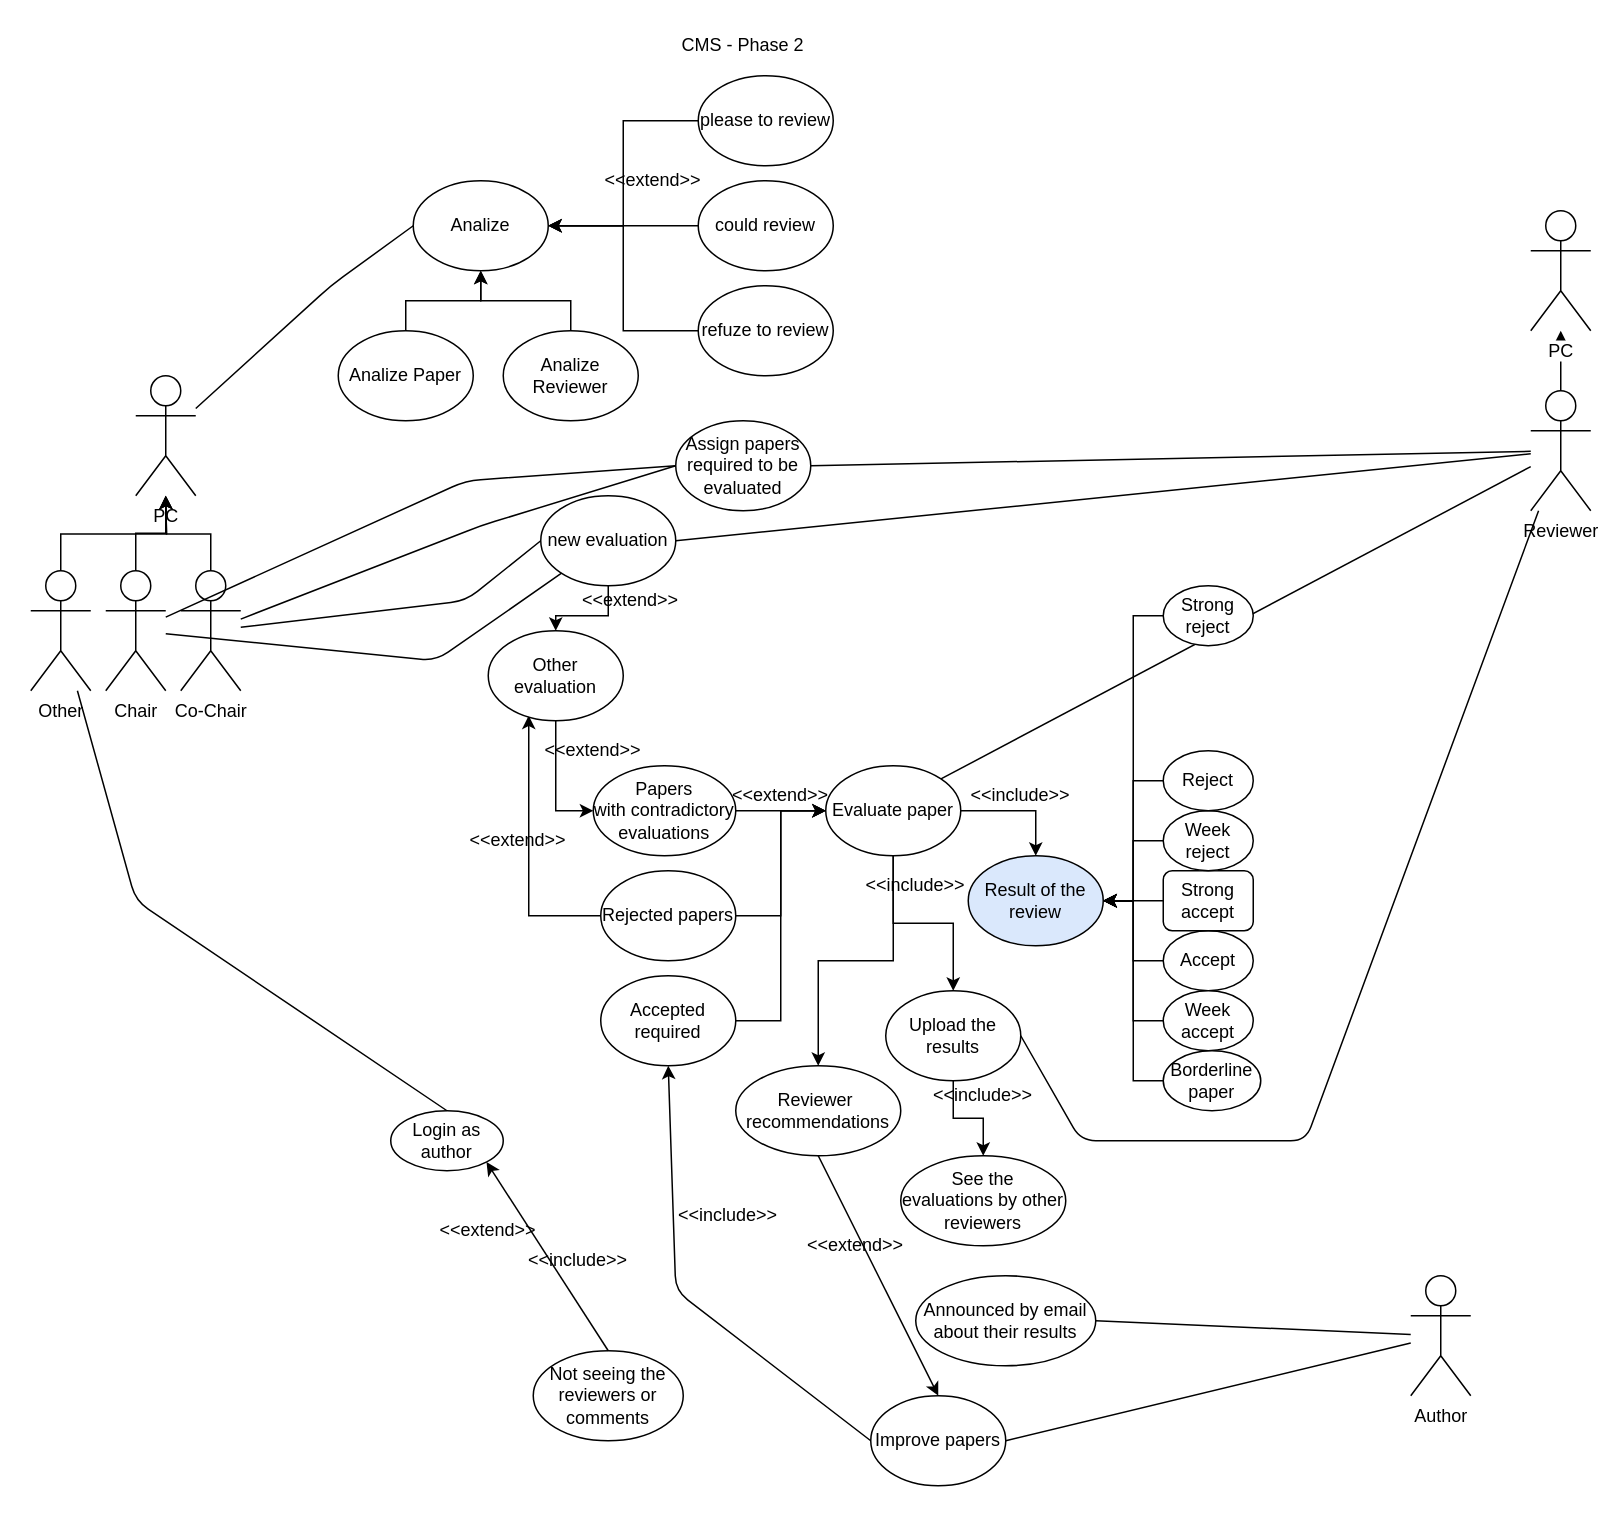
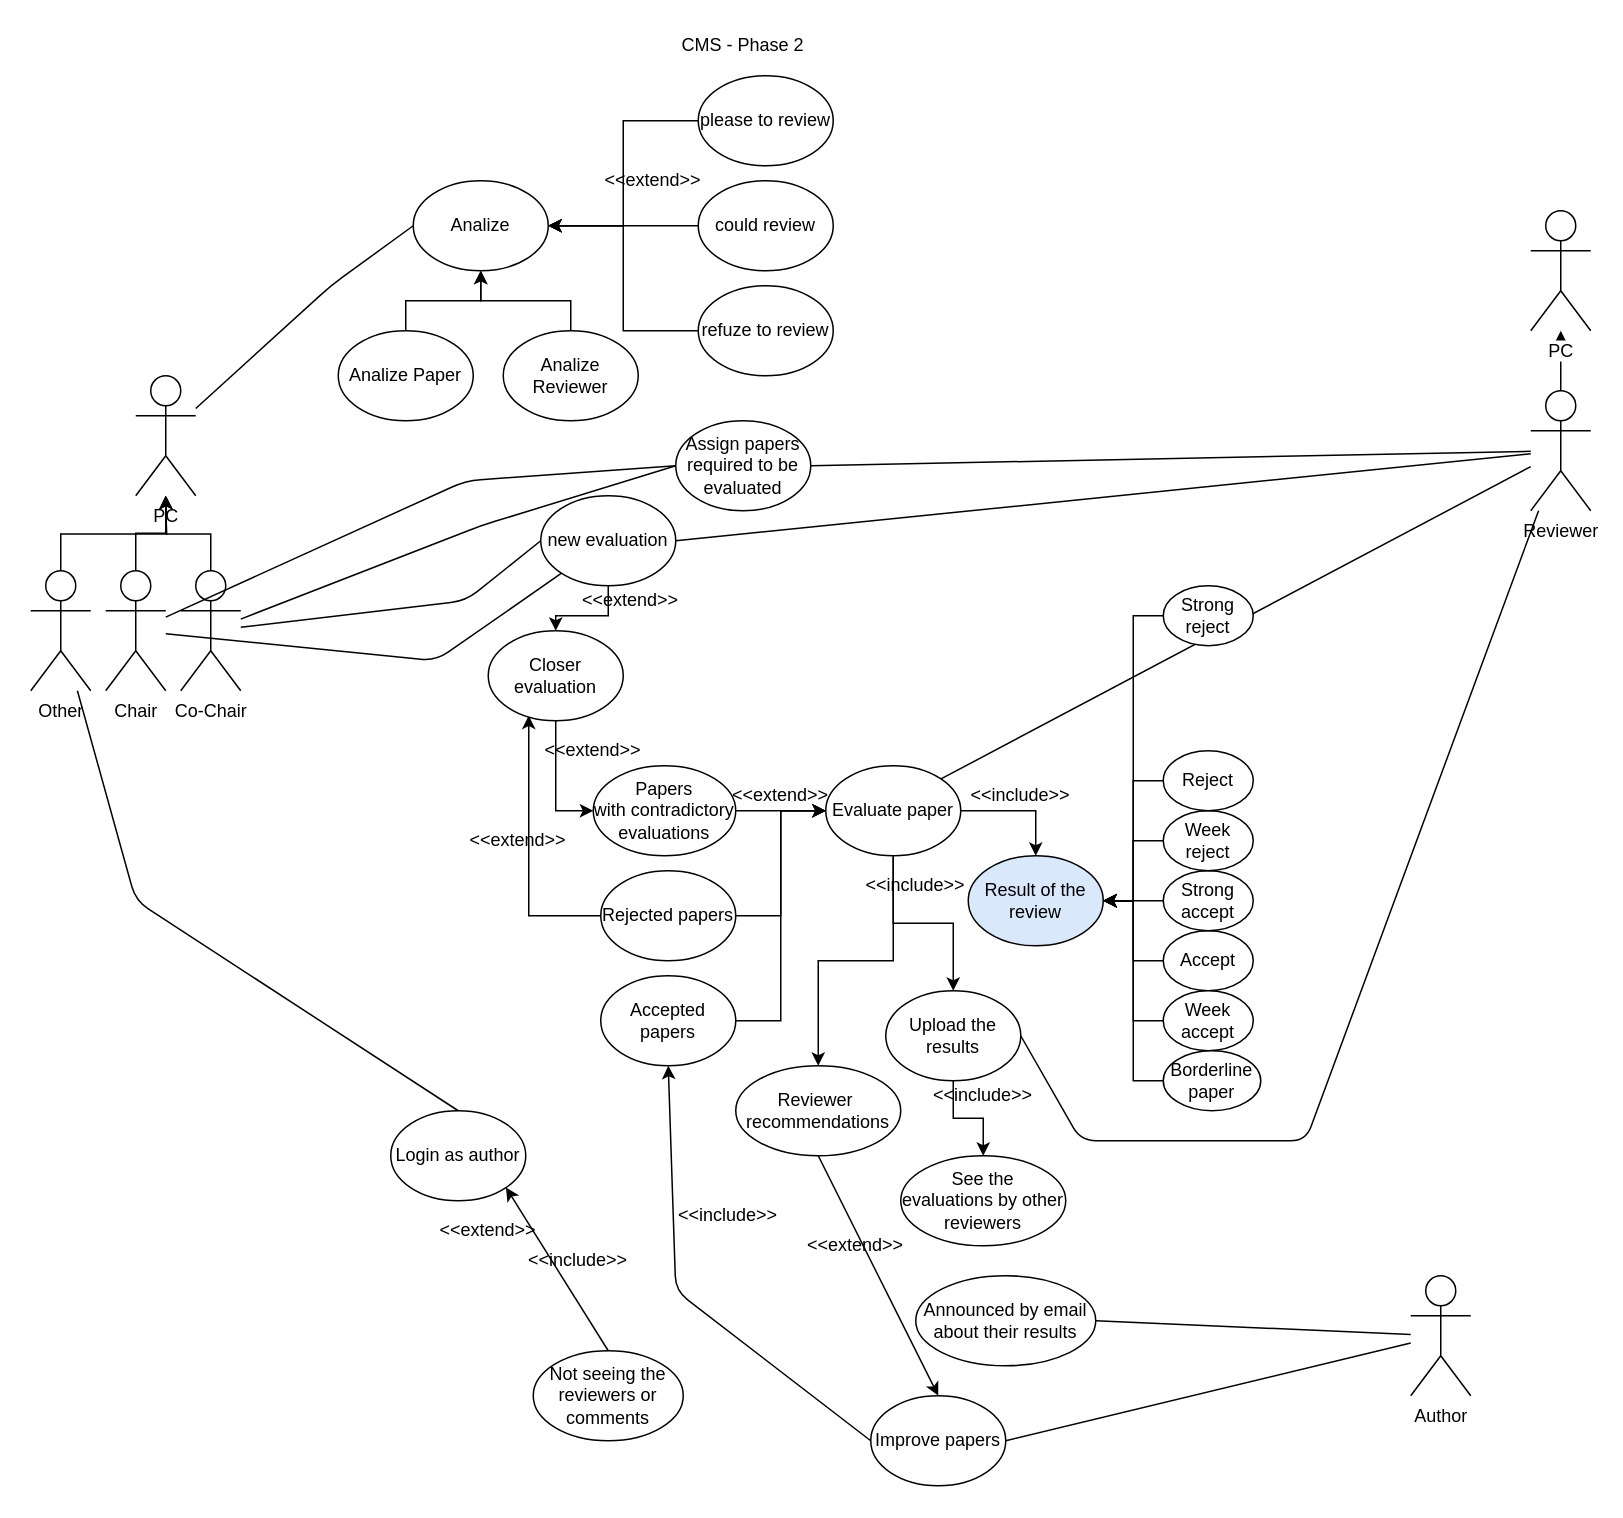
- <mxCell id="56" value="Other evaluation" style="ellipse;whiteSpace=wrap;html=1;" vertex="1" parent="1"><mxGeometry x="325" y="420" width="90" height="60" as="geometry" /></mxCell>
+ <mxCell id="56" value="Closer evaluation" style="ellipse;whiteSpace=wrap;html=1;" vertex="1" parent="1"><mxGeometry x="325" y="420" width="90" height="60" as="geometry" /></mxCell>
- <mxCell id="34" value="Strong accept" style="whiteSpace=wrap;html=1;rounded=1;" vertex="1" parent="1"><mxGeometry x="775" y="580" width="60" height="40" as="geometry" /></mxCell>
+ <mxCell id="34" value="Strong accept" style="ellipse;whiteSpace=wrap;html=1;" vertex="1" parent="1"><mxGeometry x="775" y="580" width="60" height="40" as="geometry" /></mxCell>
- <mxCell id="51" value="Accepted required" style="ellipse;whiteSpace=wrap;html=1;" vertex="1" parent="1"><mxGeometry x="400" y="650" width="90" height="60" as="geometry" /></mxCell>
+ <mxCell id="51" value="Accepted papers" style="ellipse;whiteSpace=wrap;html=1;" vertex="1" parent="1"><mxGeometry x="400" y="650" width="90" height="60" as="geometry" /></mxCell>
- <mxCell id="85" value="Login as author" style="ellipse;whiteSpace=wrap;html=1;" vertex="1" parent="1"><mxGeometry x="260" y="740" width="75" height="40" as="geometry" /></mxCell>
+ <mxCell id="85" value="Login as author" style="ellipse;whiteSpace=wrap;html=1;" vertex="1" parent="1"><mxGeometry x="260" y="740" width="90" height="60" as="geometry" /></mxCell>
